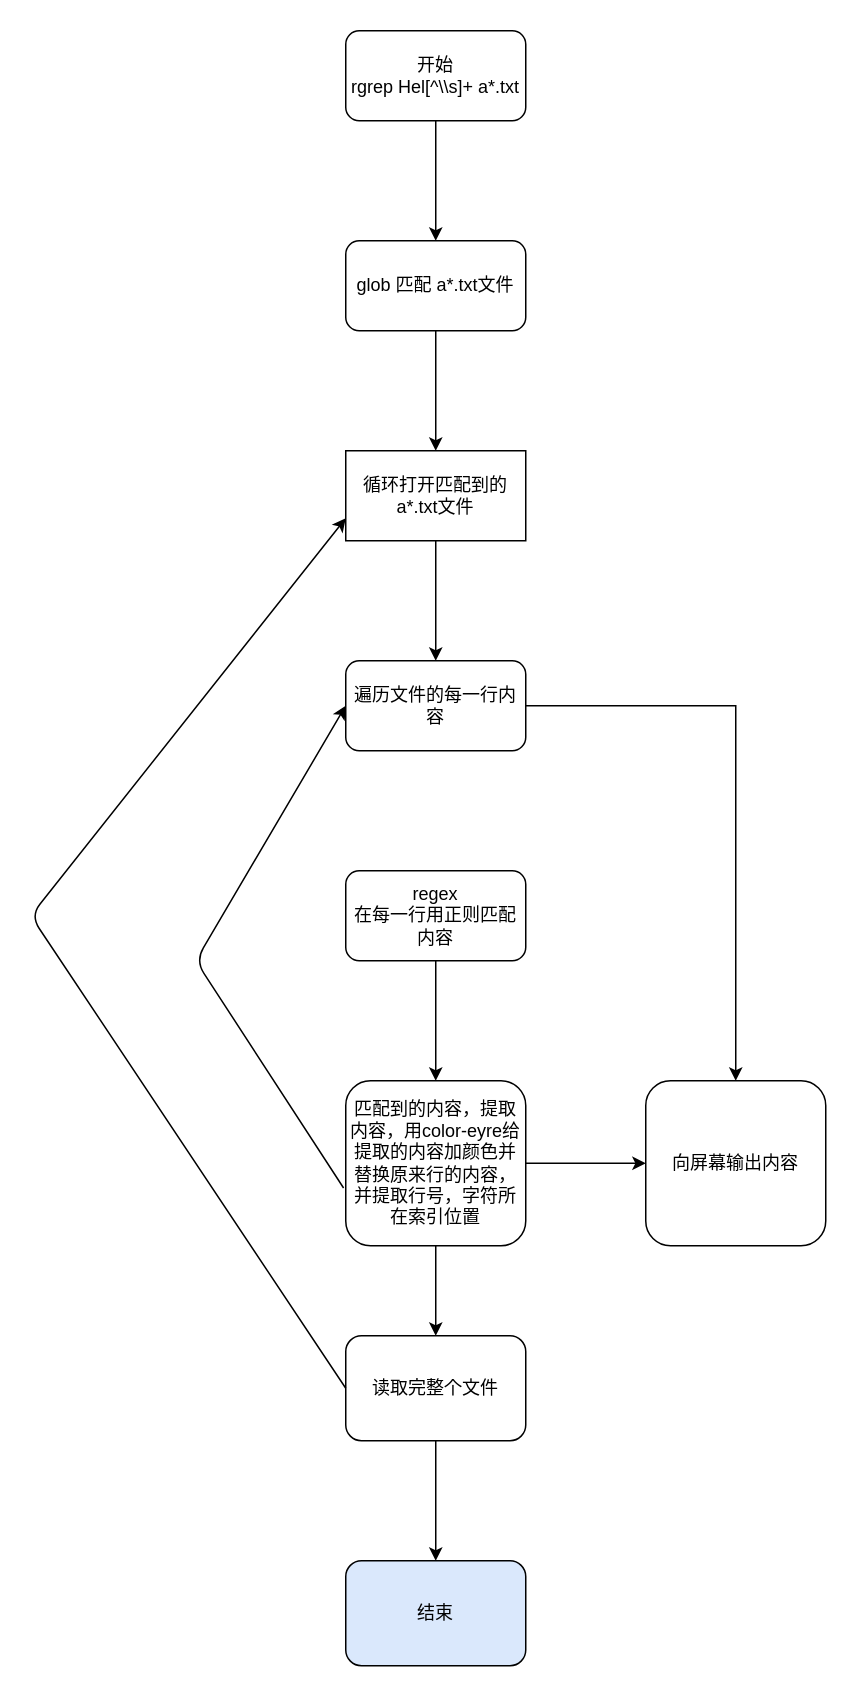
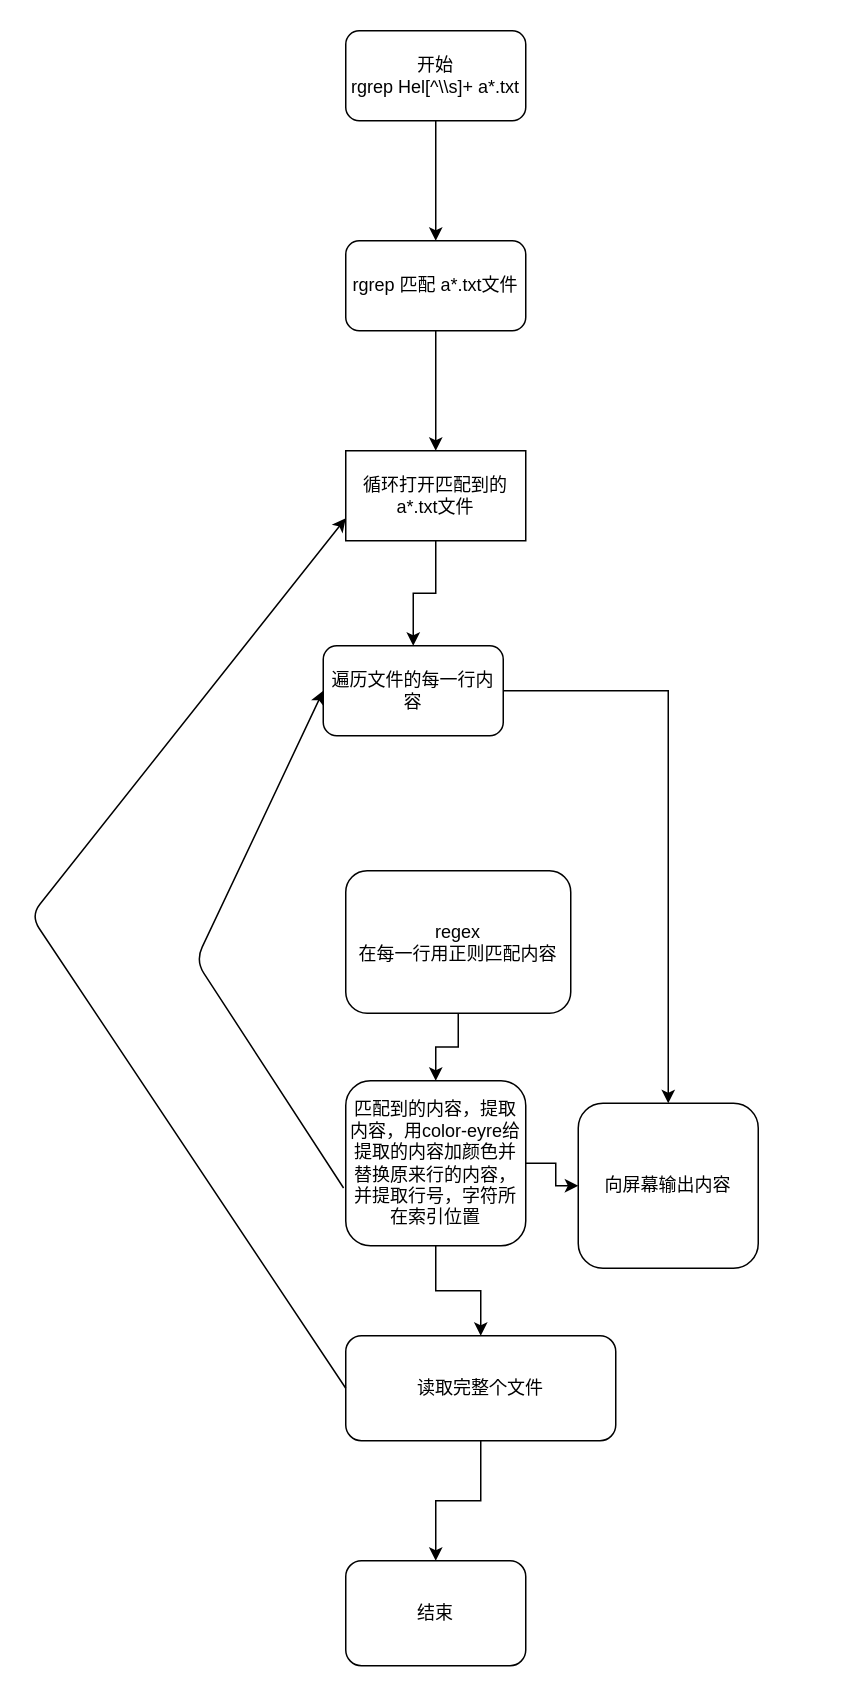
- <mxCell id="5" value="glob 匹配 a*.txt文件" style="rounded=1;whiteSpace=wrap;html=1;" parent="1" vertex="1"><mxGeometry x="230" y="160" width="120" height="60" as="geometry" /></mxCell>
+ <mxCell id="5" value="rgrep 匹配 a*.txt文件" style="rounded=1;whiteSpace=wrap;html=1;" parent="1" vertex="1"><mxGeometry x="230" y="160" width="120" height="60" as="geometry" /></mxCell>
- <mxCell id="9" value="遍历文件的每一行内容" style="rounded=1;whiteSpace=wrap;html=1;" parent="1" vertex="1"><mxGeometry x="230" y="440" width="120" height="60" as="geometry" /></mxCell>
+ <mxCell id="9" value="遍历文件的每一行内容" style="rounded=1;whiteSpace=wrap;html=1;" parent="1" vertex="1"><mxGeometry x="215" y="430" width="120" height="60" as="geometry" /></mxCell>
- <mxCell id="11" value="regex&lt;br&gt;在每一行用正则匹配内容" style="rounded=1;whiteSpace=wrap;html=1;" parent="1" vertex="1"><mxGeometry x="230" y="580" width="120" height="60" as="geometry" /></mxCell>
+ <mxCell id="11" value="regex&lt;br&gt;在每一行用正则匹配内容" style="rounded=1;whiteSpace=wrap;html=1;" parent="1" vertex="1"><mxGeometry x="230" y="580" width="150" height="95" as="geometry" /></mxCell>
- <mxCell id="15" value="向屏幕输出内容" style="rounded=1;whiteSpace=wrap;html=1;" parent="1" vertex="1"><mxGeometry x="430" y="720" width="120" height="110" as="geometry" /></mxCell>
+ <mxCell id="15" value="向屏幕输出内容" style="rounded=1;whiteSpace=wrap;html=1;" parent="1" vertex="1"><mxGeometry x="385" y="735" width="120" height="110" as="geometry" /></mxCell>
- <mxCell id="17" value="读取完整个文件" style="rounded=1;whiteSpace=wrap;html=1;" parent="1" vertex="1"><mxGeometry x="230" y="890" width="120" height="70" as="geometry" /></mxCell>
+ <mxCell id="17" value="读取完整个文件" style="rounded=1;whiteSpace=wrap;html=1;" parent="1" vertex="1"><mxGeometry x="230" y="890" width="180" height="70" as="geometry" /></mxCell>
- <mxCell id="18" value="结束" style="rounded=1;whiteSpace=wrap;html=1;fillColor=#dae8fc;" parent="1" vertex="1"><mxGeometry x="230" y="1040" width="120" height="70" as="geometry" /></mxCell>
+ <mxCell id="18" value="结束" style="rounded=1;whiteSpace=wrap;html=1;" parent="1" vertex="1"><mxGeometry x="230" y="1040" width="120" height="70" as="geometry" /></mxCell>
